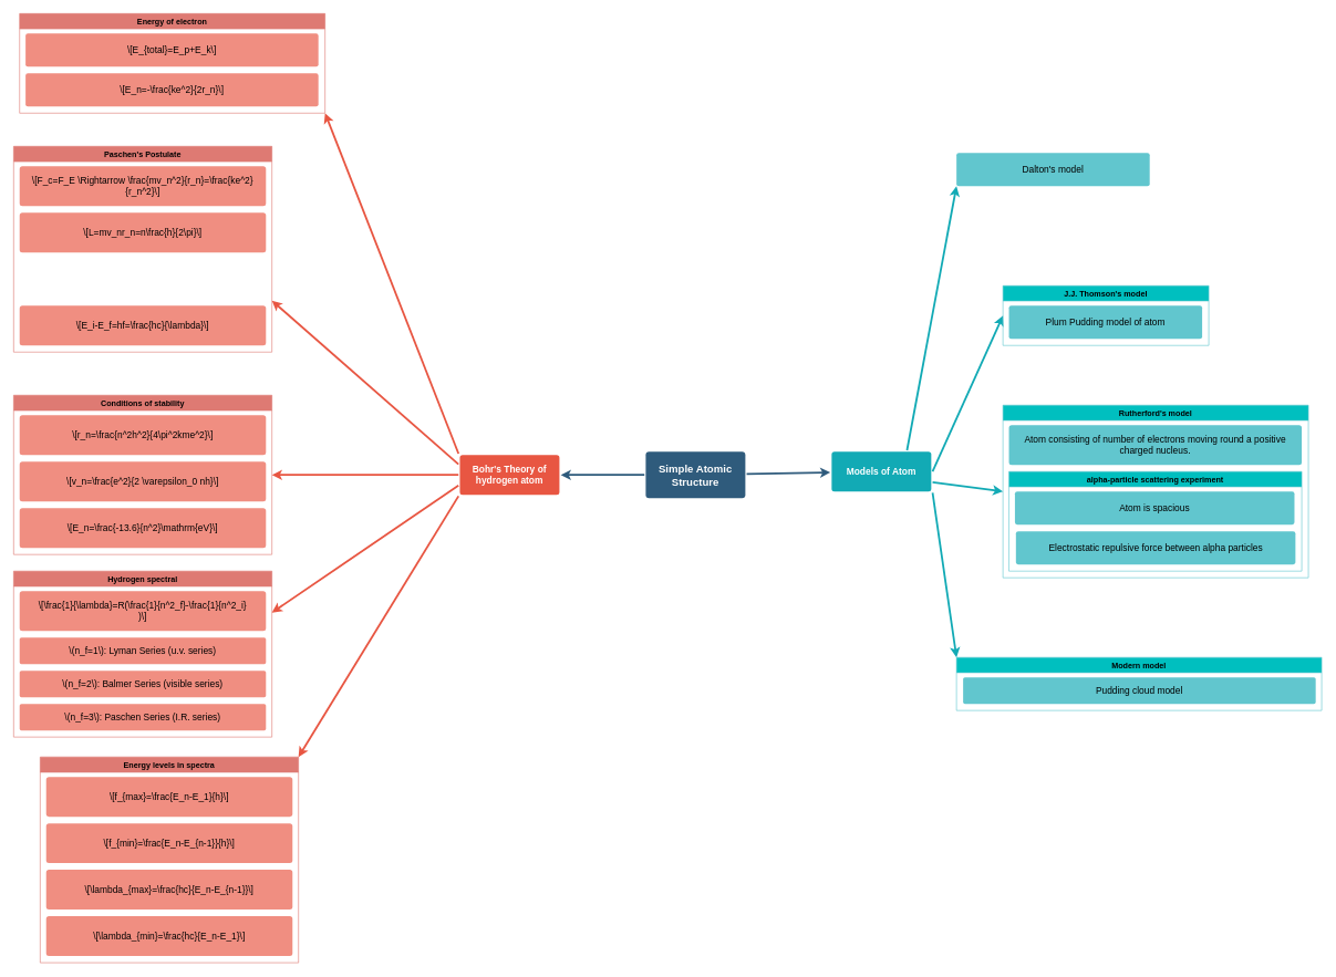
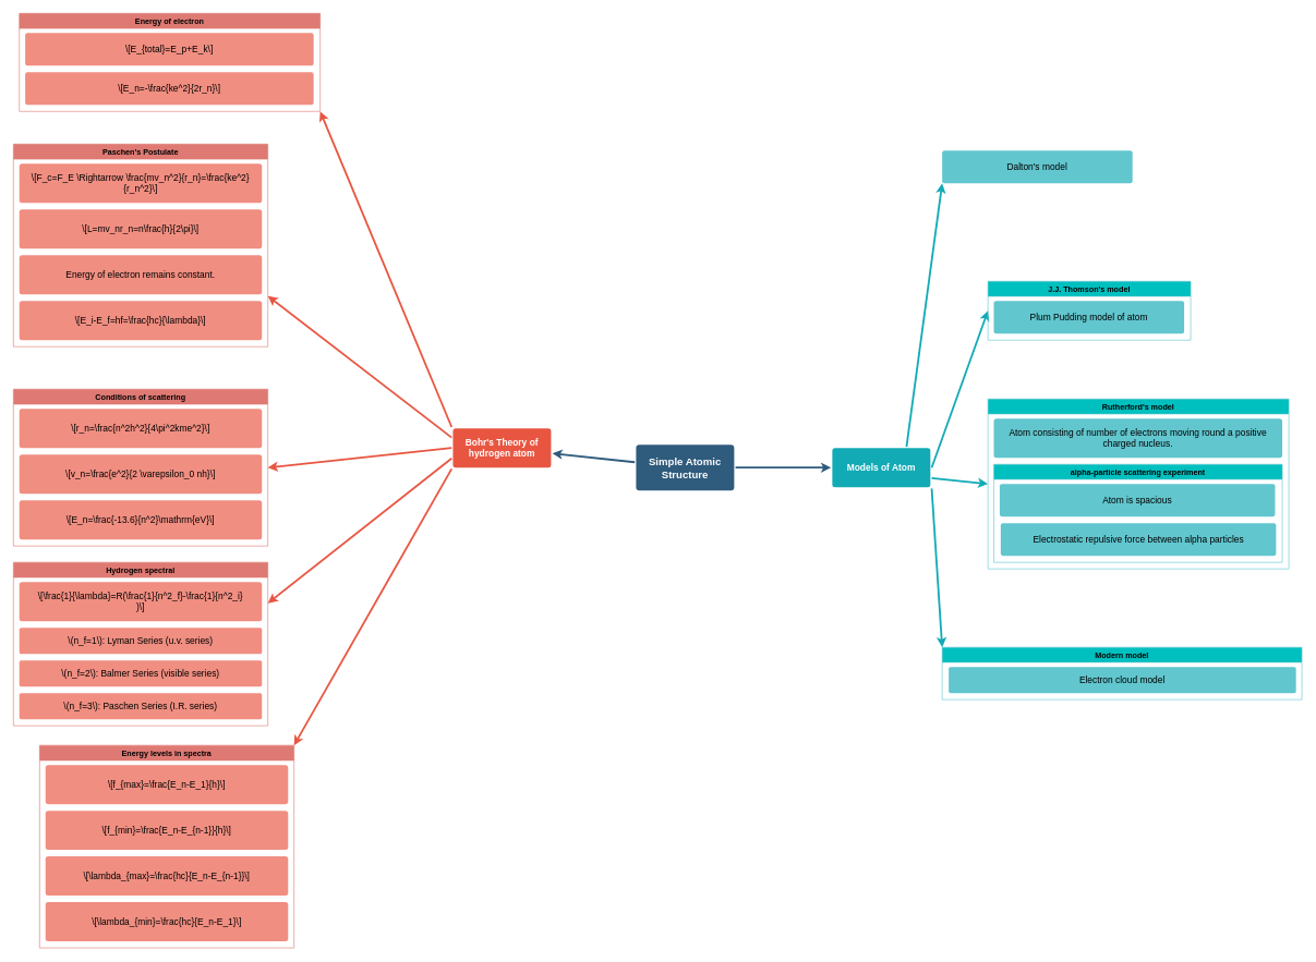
+ <mxCell id="18" value="Energy of electron remains constant." style="rounded=1;whiteSpace=wrap;html=1;shadow=0;labelBackgroundColor=none;strokeColor=none;strokeWidth=3;fontFamily=Helvetica;fontSize=14;align=center;spacing=5;fontStyle=0;arcSize=7;perimeterSpacing=2;fontColor=#000000;fillColor=#f08e81;" vertex="1" parent="15"><mxGeometry x="9" y="170" width="371" height="60" as="geometry" /></mxCell>
- <mxCell id="31" value="Conditions of stability" style="swimlane;gradientColor=none;startSize=23;fontColor=#000000;fillColor=#DE7A73;strokeColor=#DE7A73;" vertex="1" parent="1"><mxGeometry x="20" y="595" width="389" height="240" as="geometry" /></mxCell>
+ <mxCell id="31" value="Conditions of scattering" style="swimlane;gradientColor=none;startSize=23;fontColor=#000000;fillColor=#DE7A73;strokeColor=#DE7A73;" vertex="1" parent="1"><mxGeometry x="20" y="595" width="389" height="240" as="geometry" /></mxCell>
- <mxCell id="7" value="Models of Atom" style="rounded=1;whiteSpace=wrap;html=1;shadow=0;labelBackgroundColor=none;strokeColor=none;strokeWidth=3;fillColor=#12aab5;fontFamily=Helvetica;fontSize=14;fontColor=#FFFFFF;align=center;spacing=5;fontStyle=1;arcSize=7;perimeterSpacing=2;" parent="1" vertex="1"><mxGeometry x="1252" y="680" width="150" height="60" as="geometry" /></mxCell>
+ <mxCell id="7" value="Models of Atom" style="rounded=1;whiteSpace=wrap;html=1;shadow=0;labelBackgroundColor=none;strokeColor=none;strokeWidth=3;fillColor=#12aab5;fontFamily=Helvetica;fontSize=14;fontColor=#FFFFFF;align=center;spacing=5;fontStyle=1;arcSize=7;perimeterSpacing=2;" parent="1" vertex="1"><mxGeometry x="1272" y="685" width="150" height="60" as="geometry" /></mxCell>
- <mxCell id="6" value="Bohr's Theory of hydrogen atom" style="rounded=1;whiteSpace=wrap;html=1;shadow=0;labelBackgroundColor=none;strokeColor=none;strokeWidth=3;fillColor=#e85642;fontFamily=Helvetica;fontSize=14;fontColor=#FFFFFF;align=center;spacing=5;fontStyle=1;arcSize=7;perimeterSpacing=2;" parent="1" vertex="1"><mxGeometry x="692" y="685" width="150" height="60" as="geometry" /></mxCell>
+ <mxCell id="6" value="Bohr's Theory of hydrogen atom" style="rounded=1;whiteSpace=wrap;html=1;shadow=0;labelBackgroundColor=none;strokeColor=none;strokeWidth=3;fillColor=#e85642;fontFamily=Helvetica;fontSize=14;fontColor=#FFFFFF;align=center;spacing=5;fontStyle=1;arcSize=7;perimeterSpacing=2;" parent="1" vertex="1"><mxGeometry x="692" y="655" width="150" height="60" as="geometry" /></mxCell>
- <mxCell id="27" value="Pudding cloud model" style="rounded=1;whiteSpace=wrap;html=1;shadow=0;labelBackgroundColor=none;strokeColor=none;strokeWidth=3;fillColor=#61c6ce;fontFamily=Helvetica;fontSize=14;align=center;spacing=5;fontStyle=0;arcSize=7;perimeterSpacing=2;fontColor=#000000;" parent="26" vertex="1"><mxGeometry x="10" y="30" width="531" height="40" as="geometry" /></mxCell>
+ <mxCell id="27" value="Electron cloud model" style="rounded=1;whiteSpace=wrap;html=1;shadow=0;labelBackgroundColor=none;strokeColor=none;strokeWidth=3;fillColor=#61c6ce;fontFamily=Helvetica;fontSize=14;align=center;spacing=5;fontStyle=0;arcSize=7;perimeterSpacing=2;fontColor=#000000;" parent="26" vertex="1"><mxGeometry x="10" y="30" width="531" height="40" as="geometry" /></mxCell>
